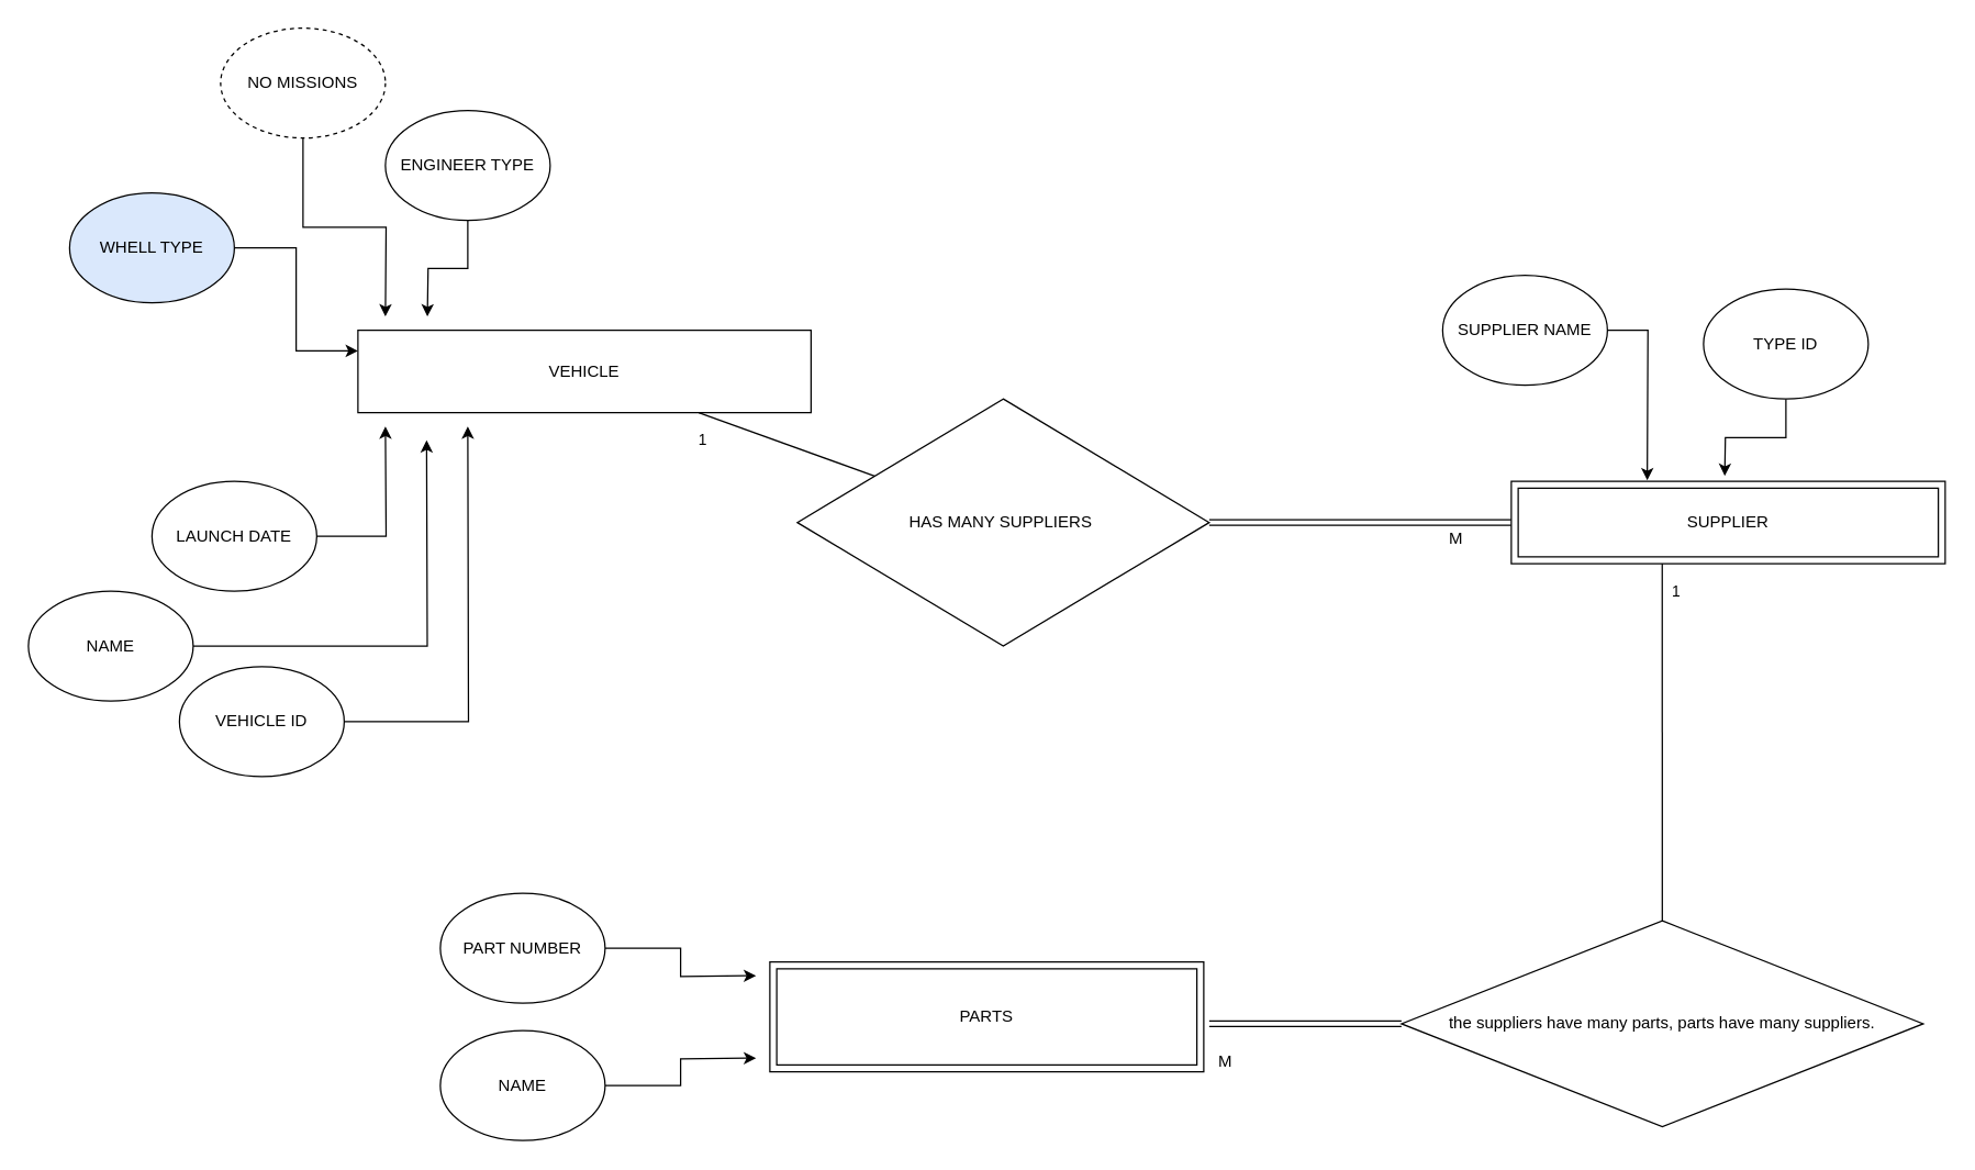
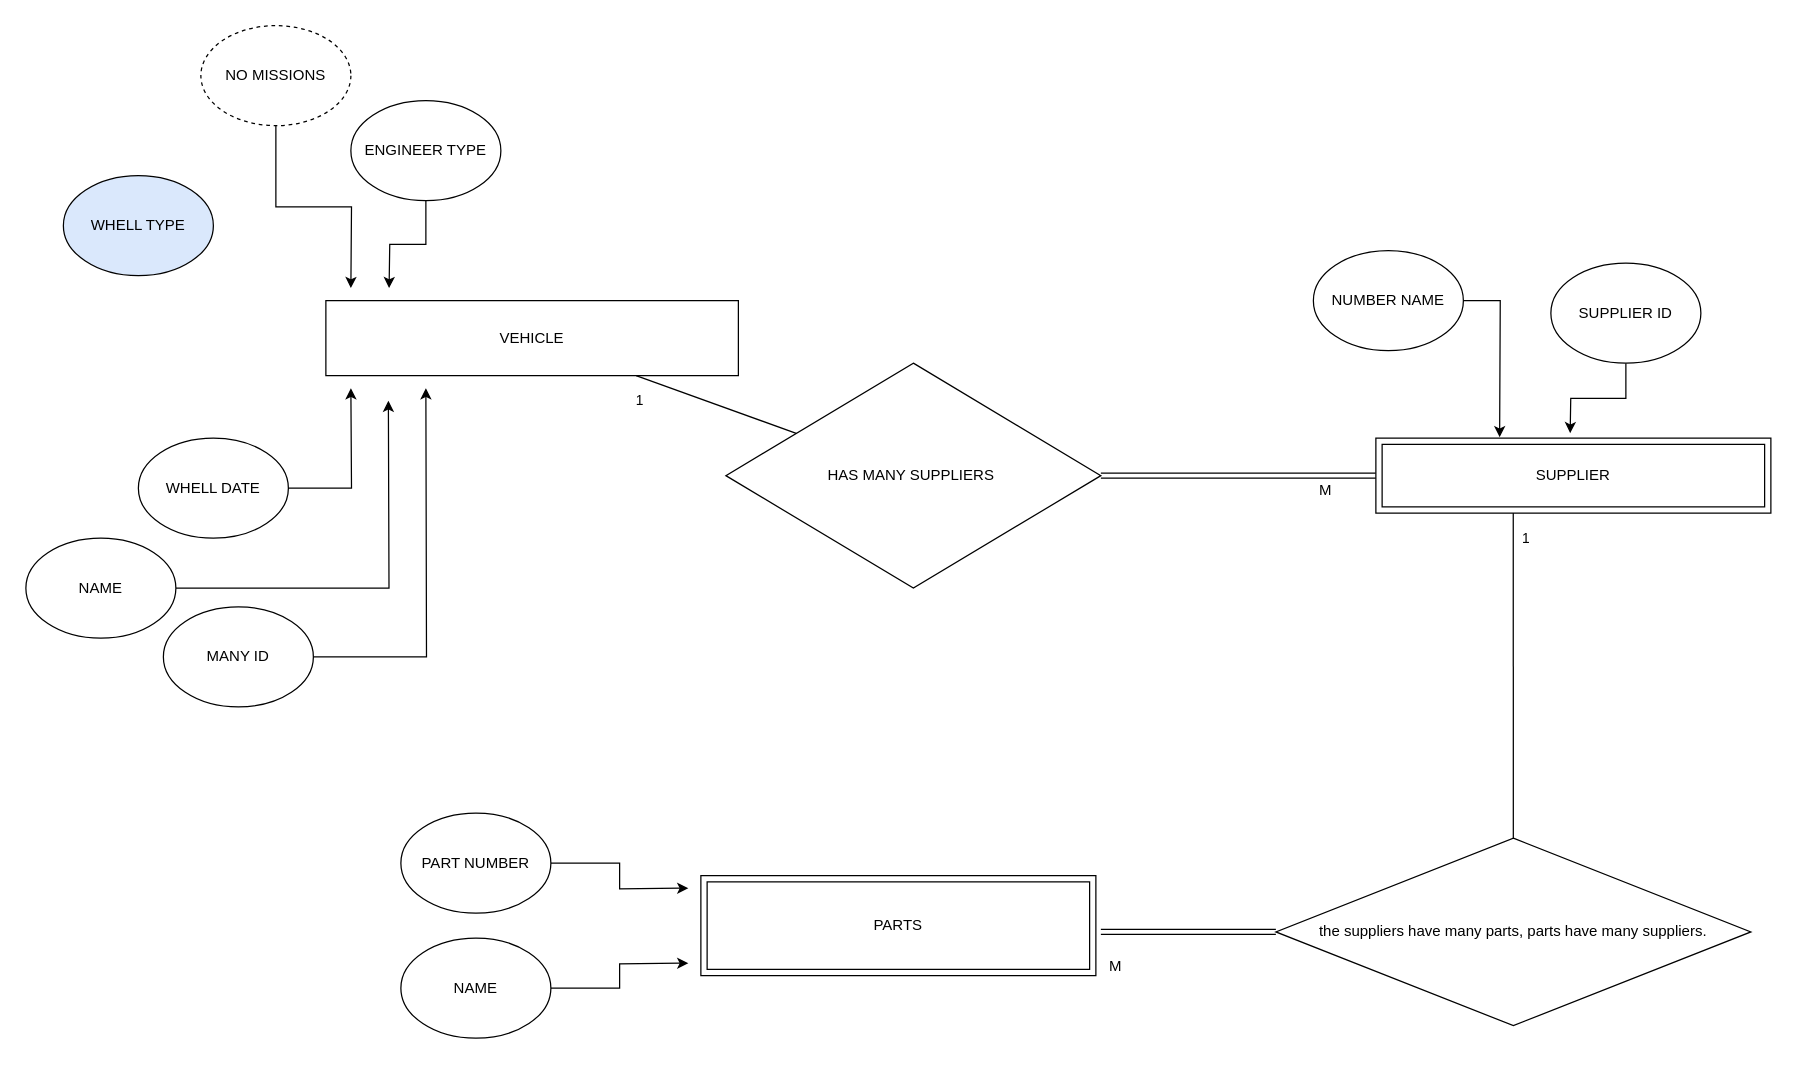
- <mxCell id="7" style="edgeStyle=orthogonalEdgeStyle;rounded=0;orthogonalLoop=1;jettySize=auto;html=1;entryX=0;entryY=0.25;entryDx=0;entryDy=0;" edge="1" parent="1" source="8" target="2"><mxGeometry relative="1" as="geometry" /></mxCell>
- <mxCell id="12" value="SUPPLIER NAME" style="ellipse;whiteSpace=wrap;html=1;" vertex="1" parent="1"><mxGeometry x="1050" y="200" width="120" height="80" as="geometry" /></mxCell>
+ <mxCell id="12" value="NUMBER NAME" style="ellipse;whiteSpace=wrap;html=1;" vertex="1" parent="1"><mxGeometry x="1050" y="200" width="120" height="80" as="geometry" /></mxCell>
- <mxCell id="6" value="TYPE ID" style="ellipse;whiteSpace=wrap;html=1;" vertex="1" parent="1"><mxGeometry x="1240" y="210" width="120" height="80" as="geometry" /></mxCell>
+ <mxCell id="6" value="SUPPLIER ID" style="ellipse;whiteSpace=wrap;html=1;" vertex="1" parent="1"><mxGeometry x="1240" y="210" width="120" height="80" as="geometry" /></mxCell>
- <mxCell id="18" value="LAUNCH DATE" style="ellipse;whiteSpace=wrap;html=1;" vertex="1" parent="1"><mxGeometry x="110" y="350" width="120" height="80" as="geometry" /></mxCell>
+ <mxCell id="18" value="WHELL DATE" style="ellipse;whiteSpace=wrap;html=1;" vertex="1" parent="1"><mxGeometry x="110" y="350" width="120" height="80" as="geometry" /></mxCell>
- <mxCell id="20" value="VEHICLE ID" style="ellipse;whiteSpace=wrap;html=1;" vertex="1" parent="1"><mxGeometry x="130" y="485" width="120" height="80" as="geometry" /></mxCell>
+ <mxCell id="20" value="MANY ID" style="ellipse;whiteSpace=wrap;html=1;" vertex="1" parent="1"><mxGeometry x="130" y="485" width="120" height="80" as="geometry" /></mxCell>
